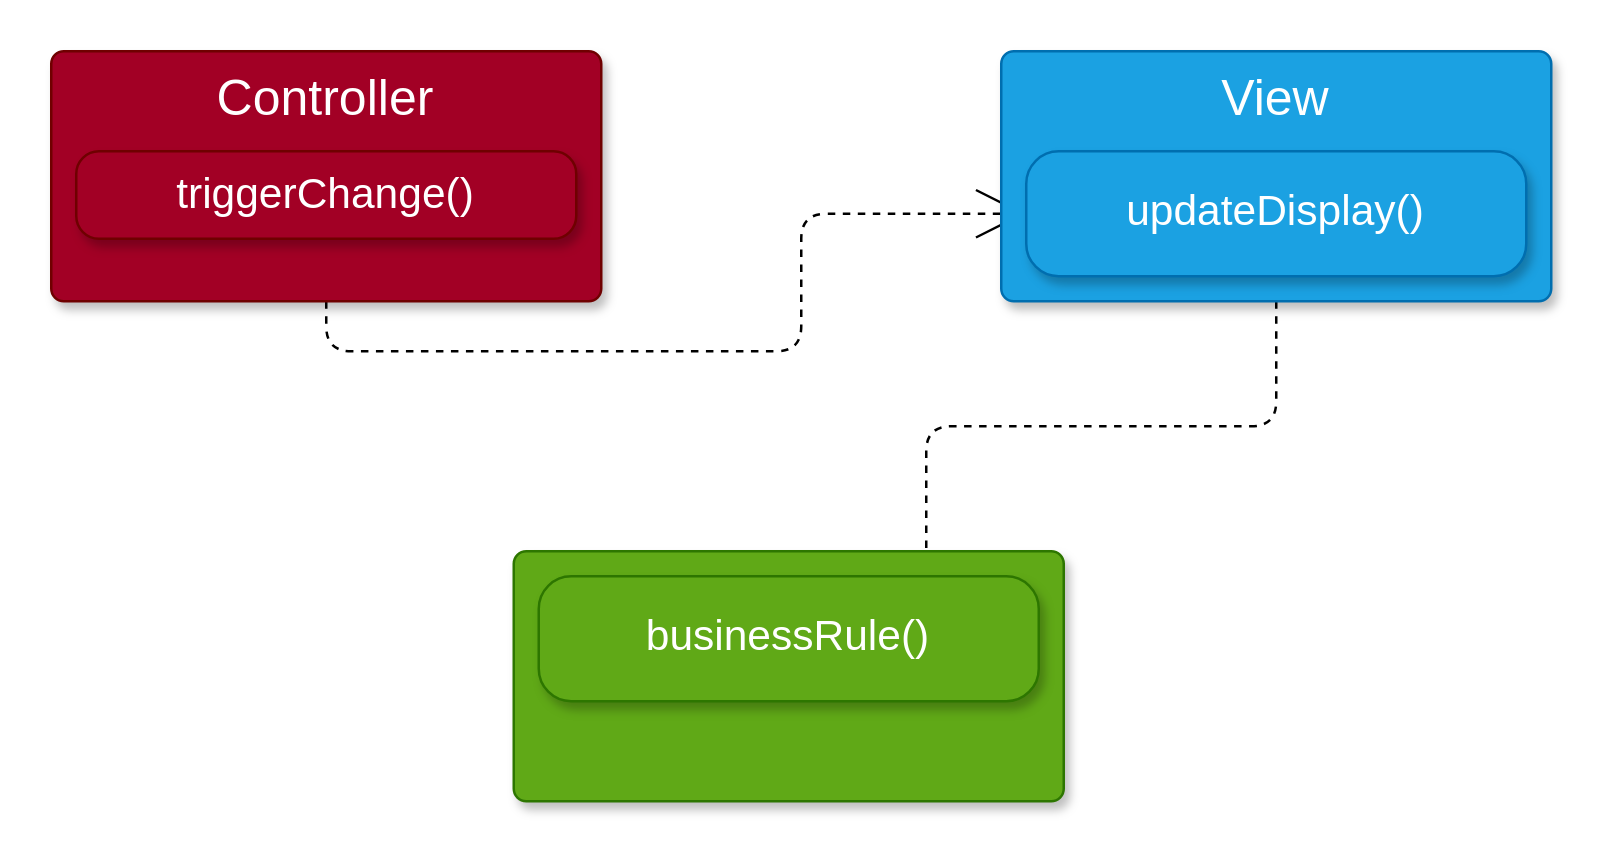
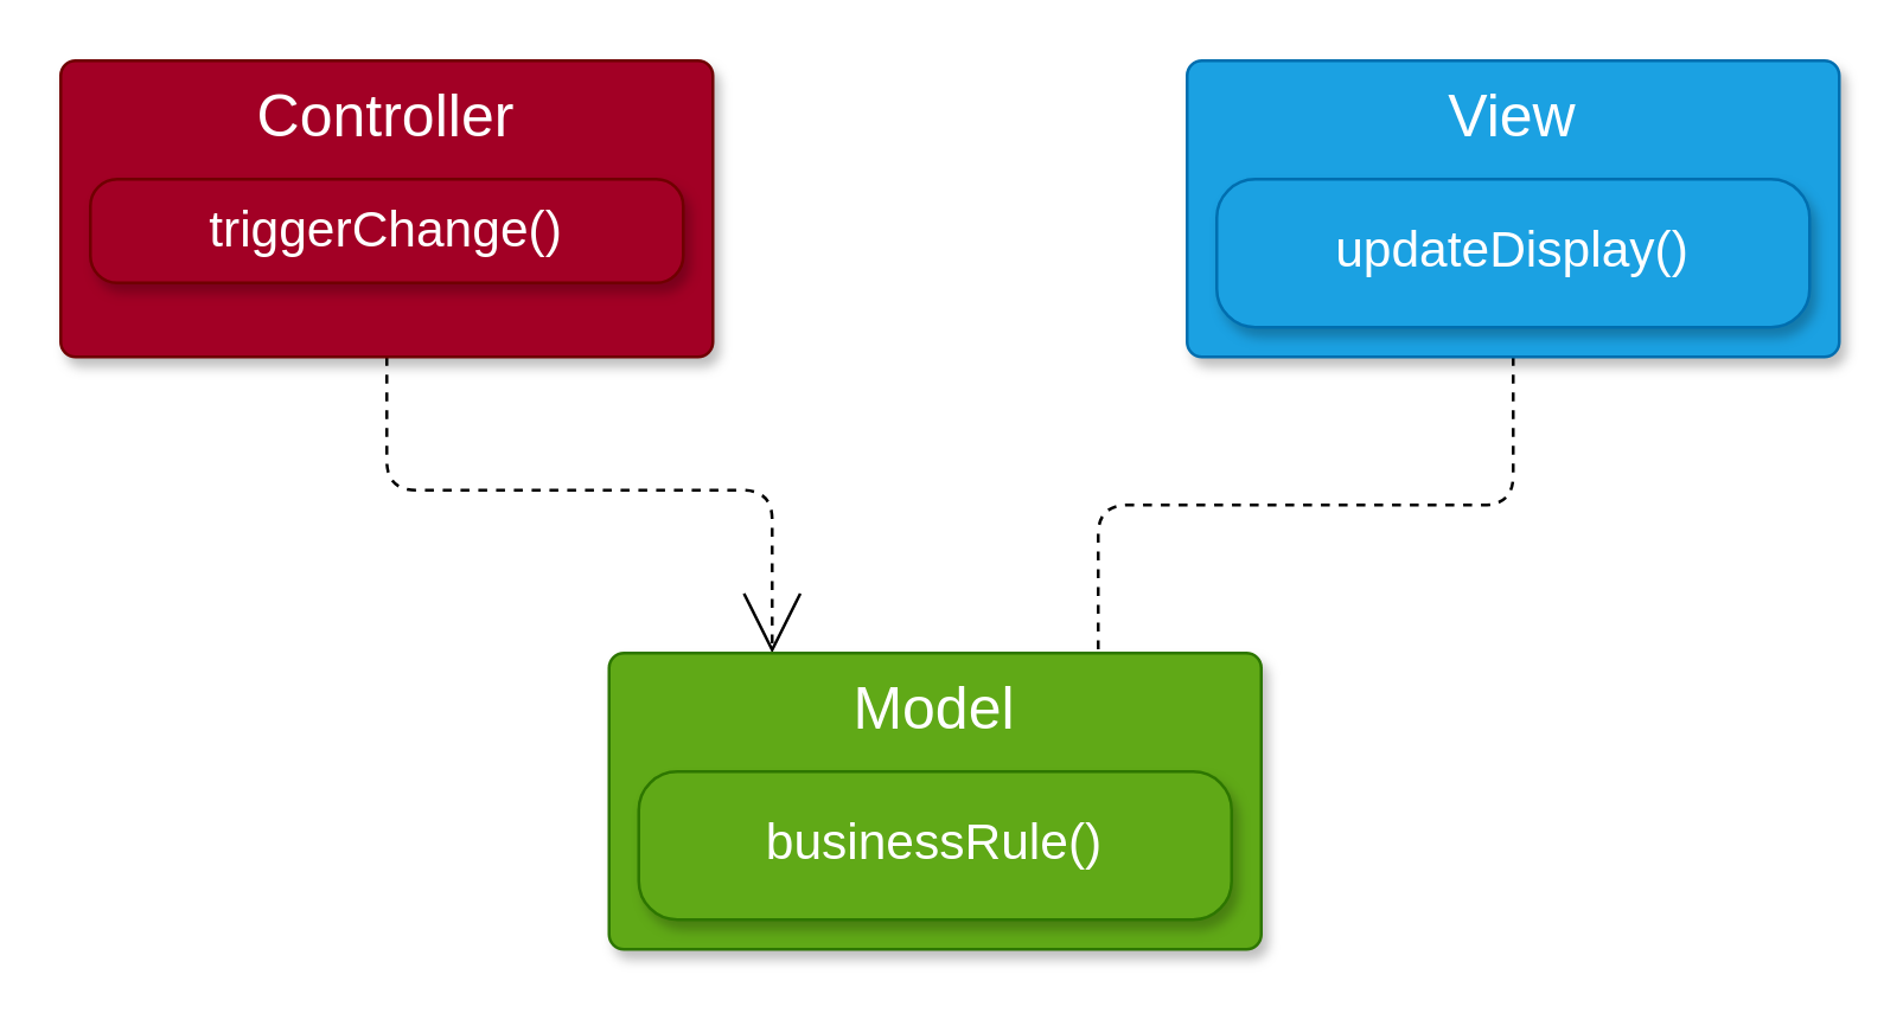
- <mxCell id="2" style="edgeStyle=orthogonalEdgeStyle;rounded=1;orthogonalLoop=1;jettySize=auto;html=1;exitX=0.5;exitY=1;exitDx=0;exitDy=0;dashed=1;endArrow=open;endFill=0;endSize=18;" parent="1" source="3" target="7" edge="1"><mxGeometry relative="1" as="geometry" /></mxCell>
+ <mxCell id="2" style="edgeStyle=orthogonalEdgeStyle;rounded=1;orthogonalLoop=1;jettySize=auto;html=1;exitX=0.5;exitY=1;exitDx=0;exitDy=0;entryX=0.25;entryY=0;entryDx=0;entryDy=0;dashed=1;endArrow=open;endFill=0;endSize=18;" parent="1" source="3" target="8" edge="1"><mxGeometry relative="1" as="geometry" /></mxCell>
- <mxCell id="9" value="businessRule()" style="rounded=1;whiteSpace=wrap;html=1;arcSize=26;fontSize=17;fillColor=#60a917;strokeColor=#2D7600;fontColor=#ffffff;shadow=1;" parent="1" vertex="1"><mxGeometry x="215" y="230" width="200" height="50" as="geometry" /></mxCell>
+ <mxCell id="9" value="businessRule()" style="rounded=1;whiteSpace=wrap;html=1;arcSize=26;fontSize=17;fillColor=#60a917;strokeColor=#2D7600;fontColor=#ffffff;shadow=1;" parent="1" vertex="1"><mxGeometry x="215" y="260" width="200" height="50" as="geometry" /></mxCell>
